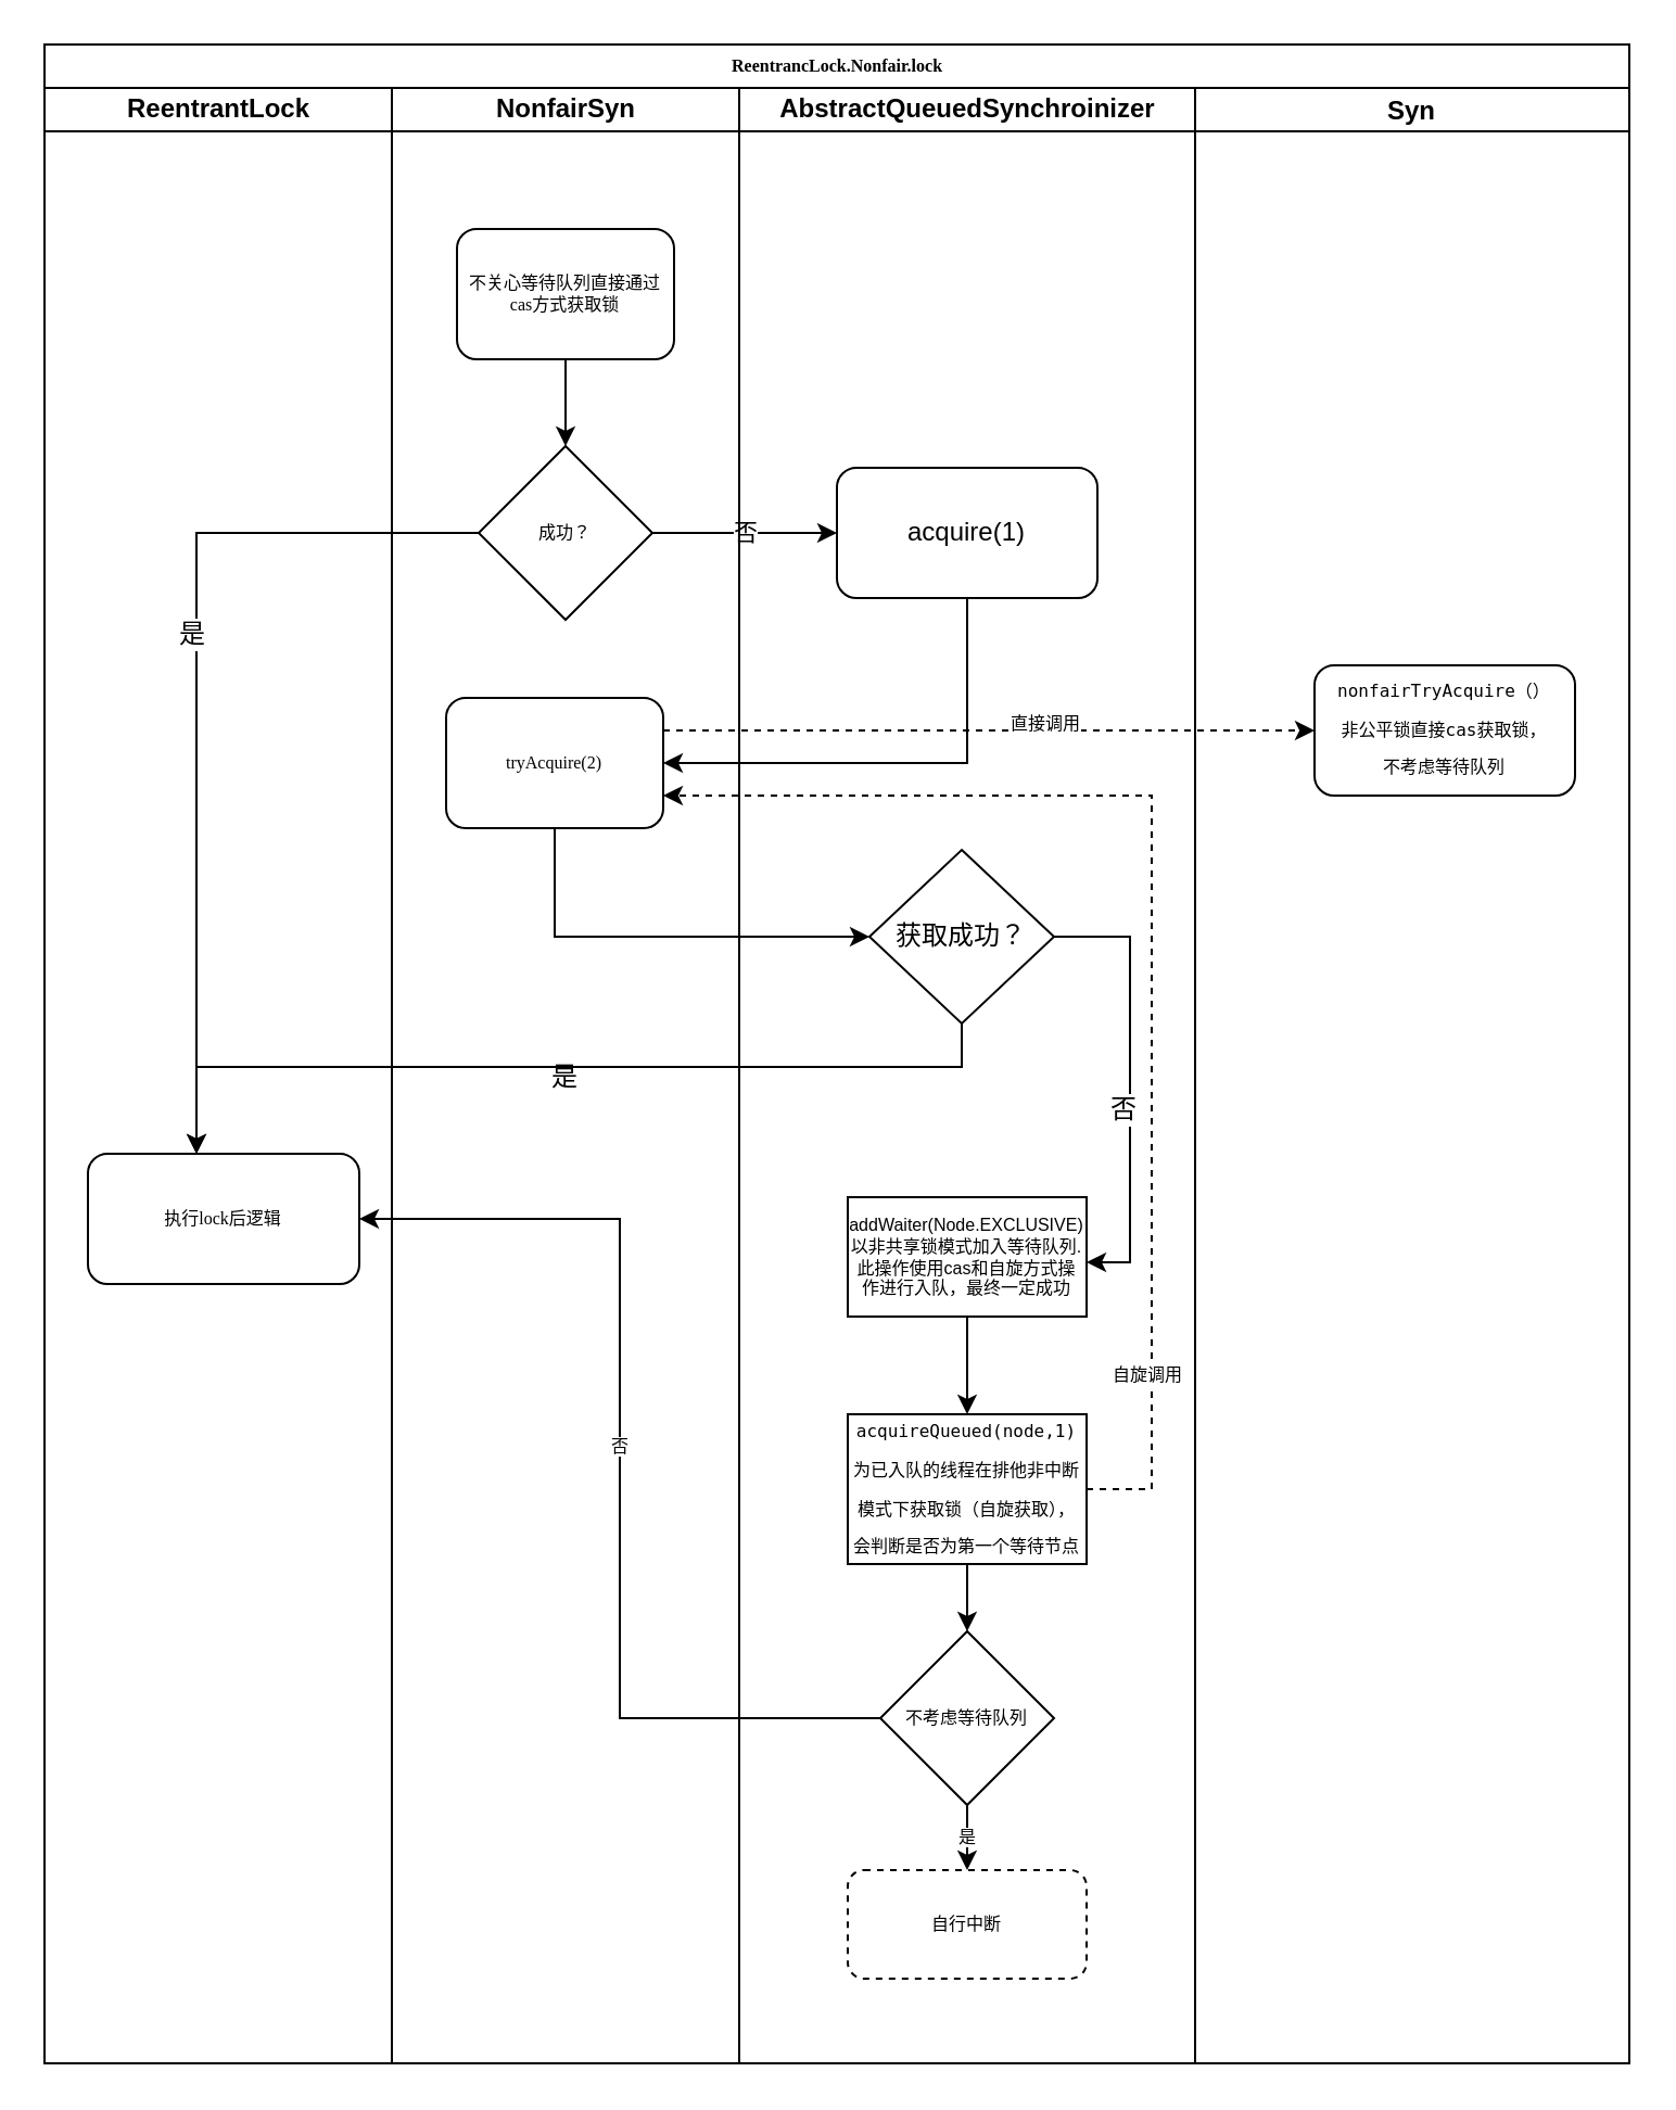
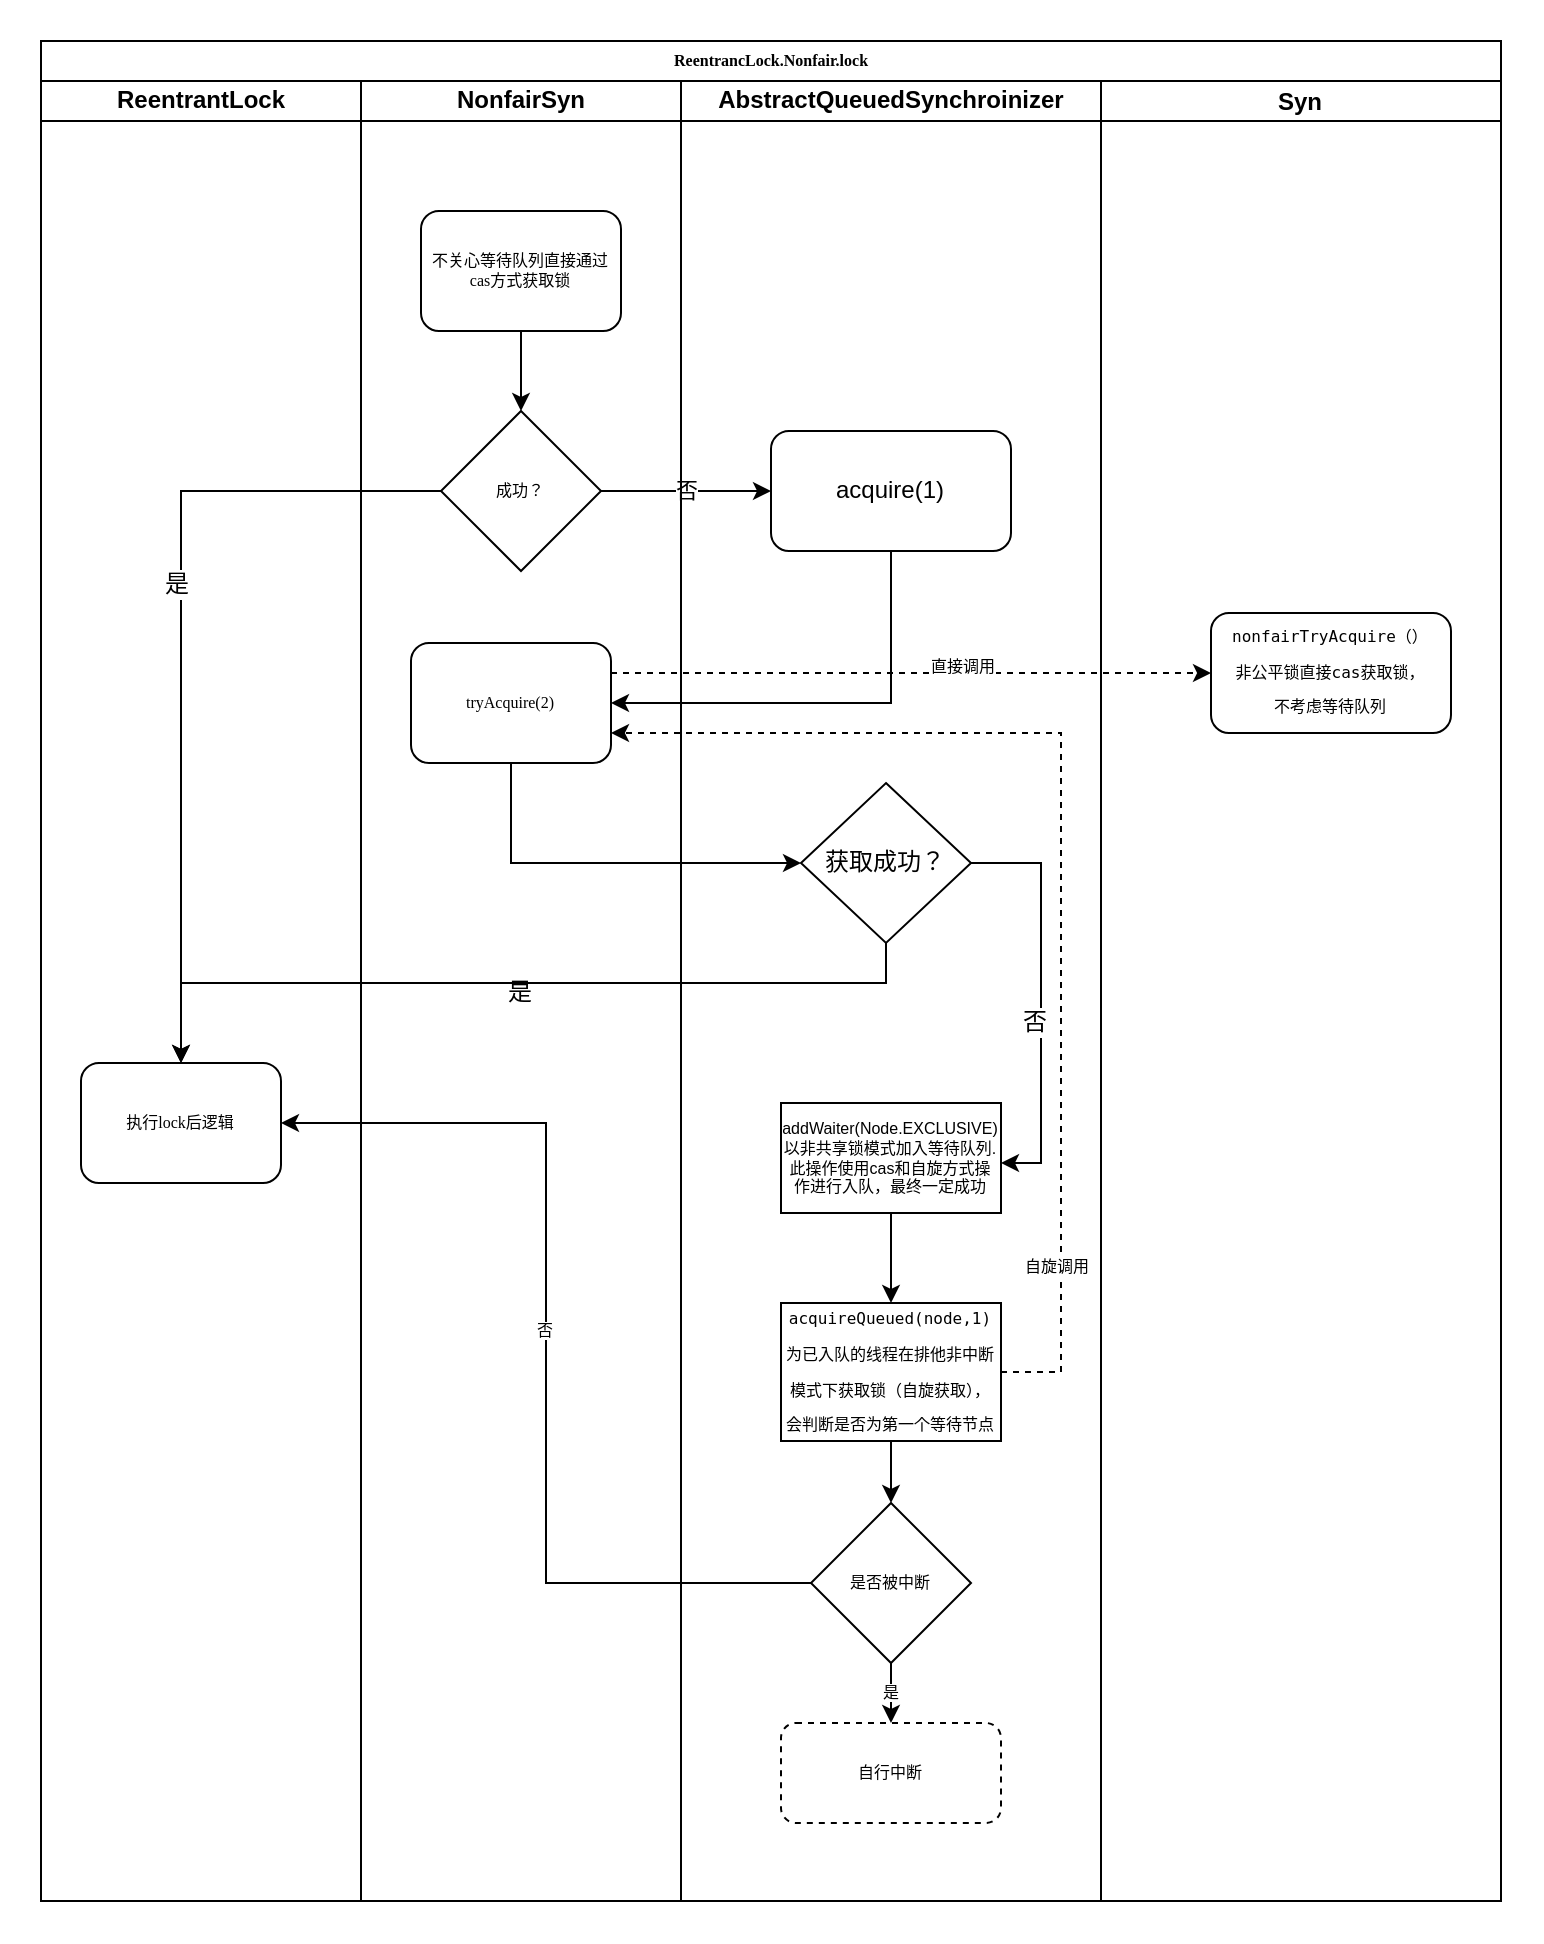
- <mxCell id="4" value="执行lock后逻辑" style="rounded=1;whiteSpace=wrap;html=1;shadow=0;labelBackgroundColor=none;strokeColor=#000000;strokeWidth=1;fillColor=#ffffff;fontFamily=Verdana;fontSize=8;fontColor=#000000;align=center;" parent="3" vertex="1"><mxGeometry x="20" y="491" width="125" height="60" as="geometry" /></mxCell>
+ <mxCell id="4" value="执行lock后逻辑" style="rounded=1;whiteSpace=wrap;html=1;shadow=0;labelBackgroundColor=none;strokeColor=#000000;strokeWidth=1;fillColor=#ffffff;fontFamily=Verdana;fontSize=8;fontColor=#000000;align=center;" parent="3" vertex="1"><mxGeometry x="20" y="491" width="100" height="60" as="geometry" /></mxCell>
- <mxCell id="26" value="不考虑等待队列" style="rhombus;whiteSpace=wrap;html=1;fontSize=8;" parent="19" vertex="1"><mxGeometry x="65" y="711" width="80" height="80" as="geometry" /></mxCell>
+ <mxCell id="26" value="是否被中断" style="rhombus;whiteSpace=wrap;html=1;fontSize=8;" parent="19" vertex="1"><mxGeometry x="65" y="711" width="80" height="80" as="geometry" /></mxCell>
